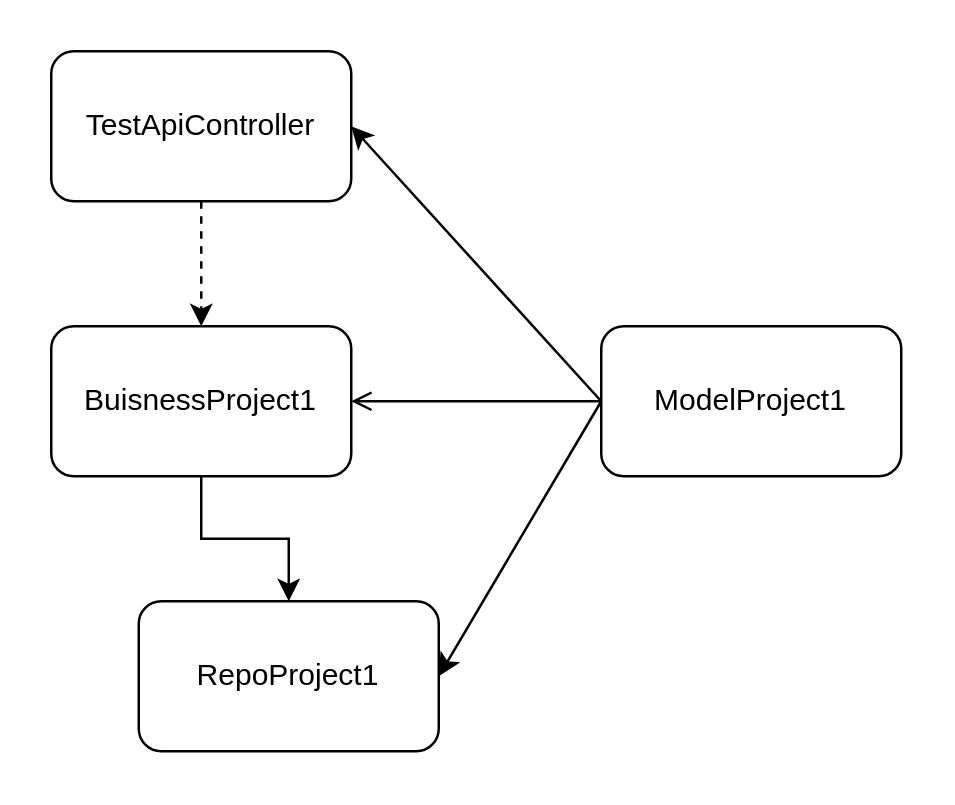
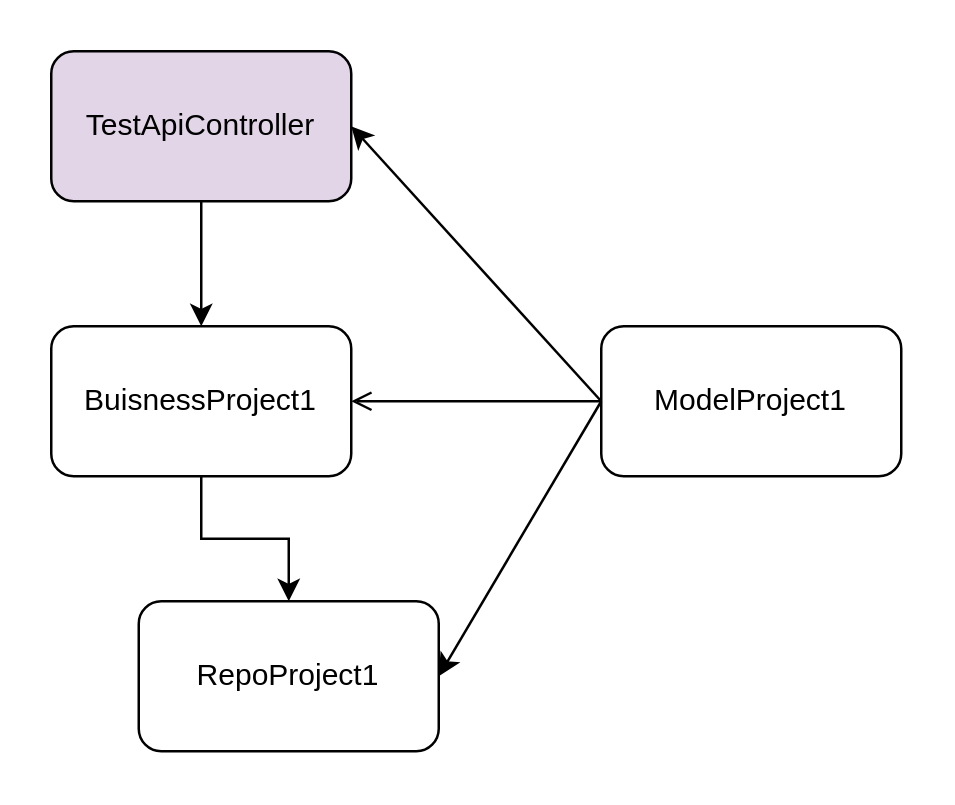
- <mxCell id="3" value="TestApiController" style="rounded=1;whiteSpace=wrap;html=1;" vertex="1" parent="1"><mxGeometry x="20" y="20" width="120" height="60" as="geometry" /></mxCell>
+ <mxCell id="3" value="TestApiController" style="rounded=1;whiteSpace=wrap;html=1;fillColor=#e1d5e7;" vertex="1" parent="1"><mxGeometry x="20" y="20" width="120" height="60" as="geometry" /></mxCell>
- <mxCell id="2" style="edgeStyle=orthogonalEdgeStyle;rounded=0;orthogonalLoop=1;jettySize=auto;html=1;dashed=1;" edge="1" parent="1" source="3" target="5"><mxGeometry relative="1" as="geometry" /></mxCell>
+ <mxCell id="2" style="edgeStyle=orthogonalEdgeStyle;rounded=0;orthogonalLoop=1;jettySize=auto;html=1;" edge="1" parent="1" source="3" target="5"><mxGeometry relative="1" as="geometry" /></mxCell>
